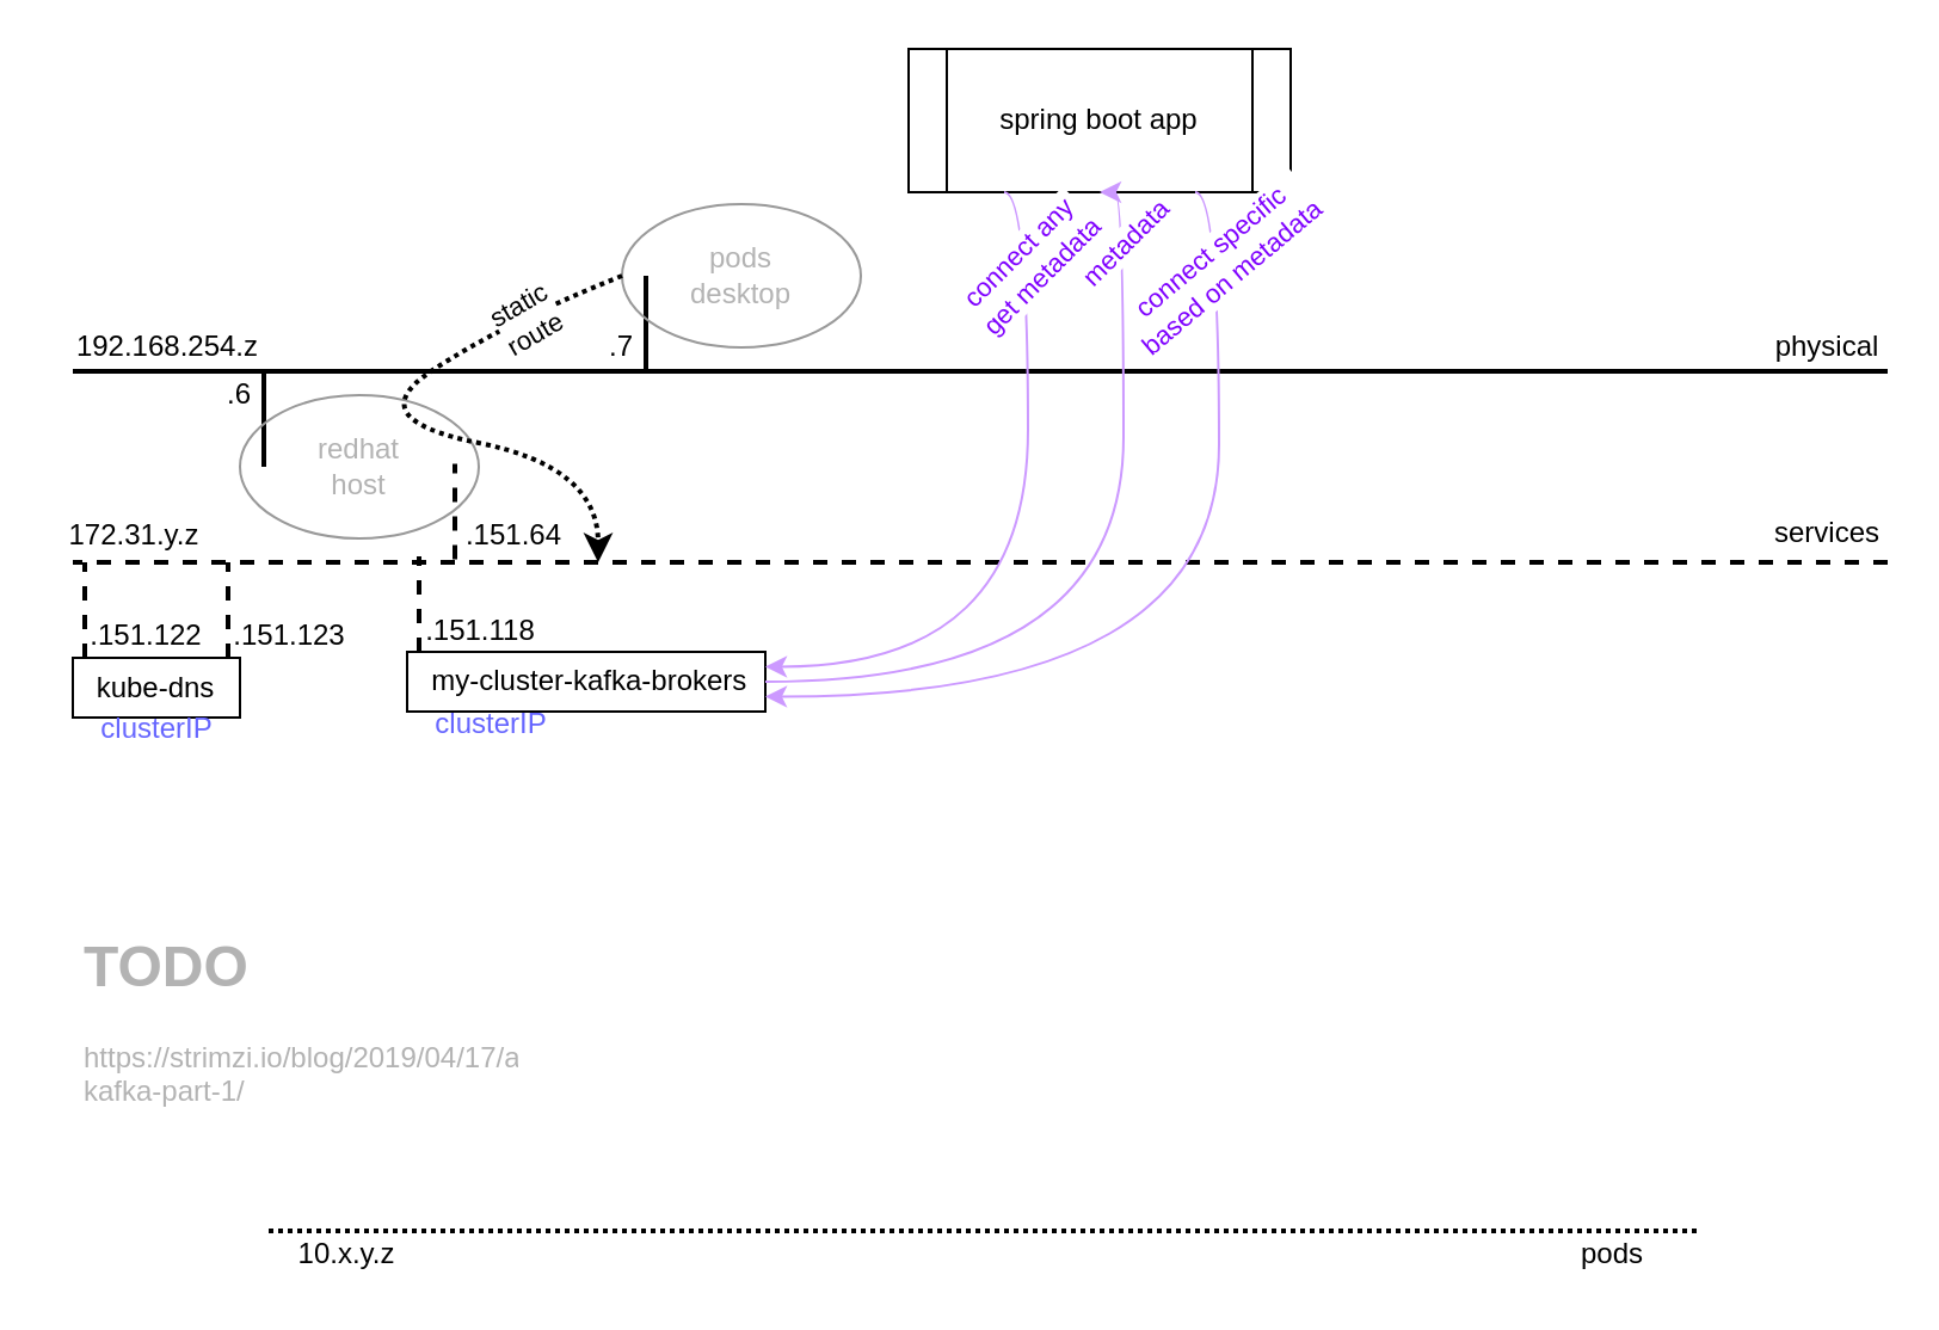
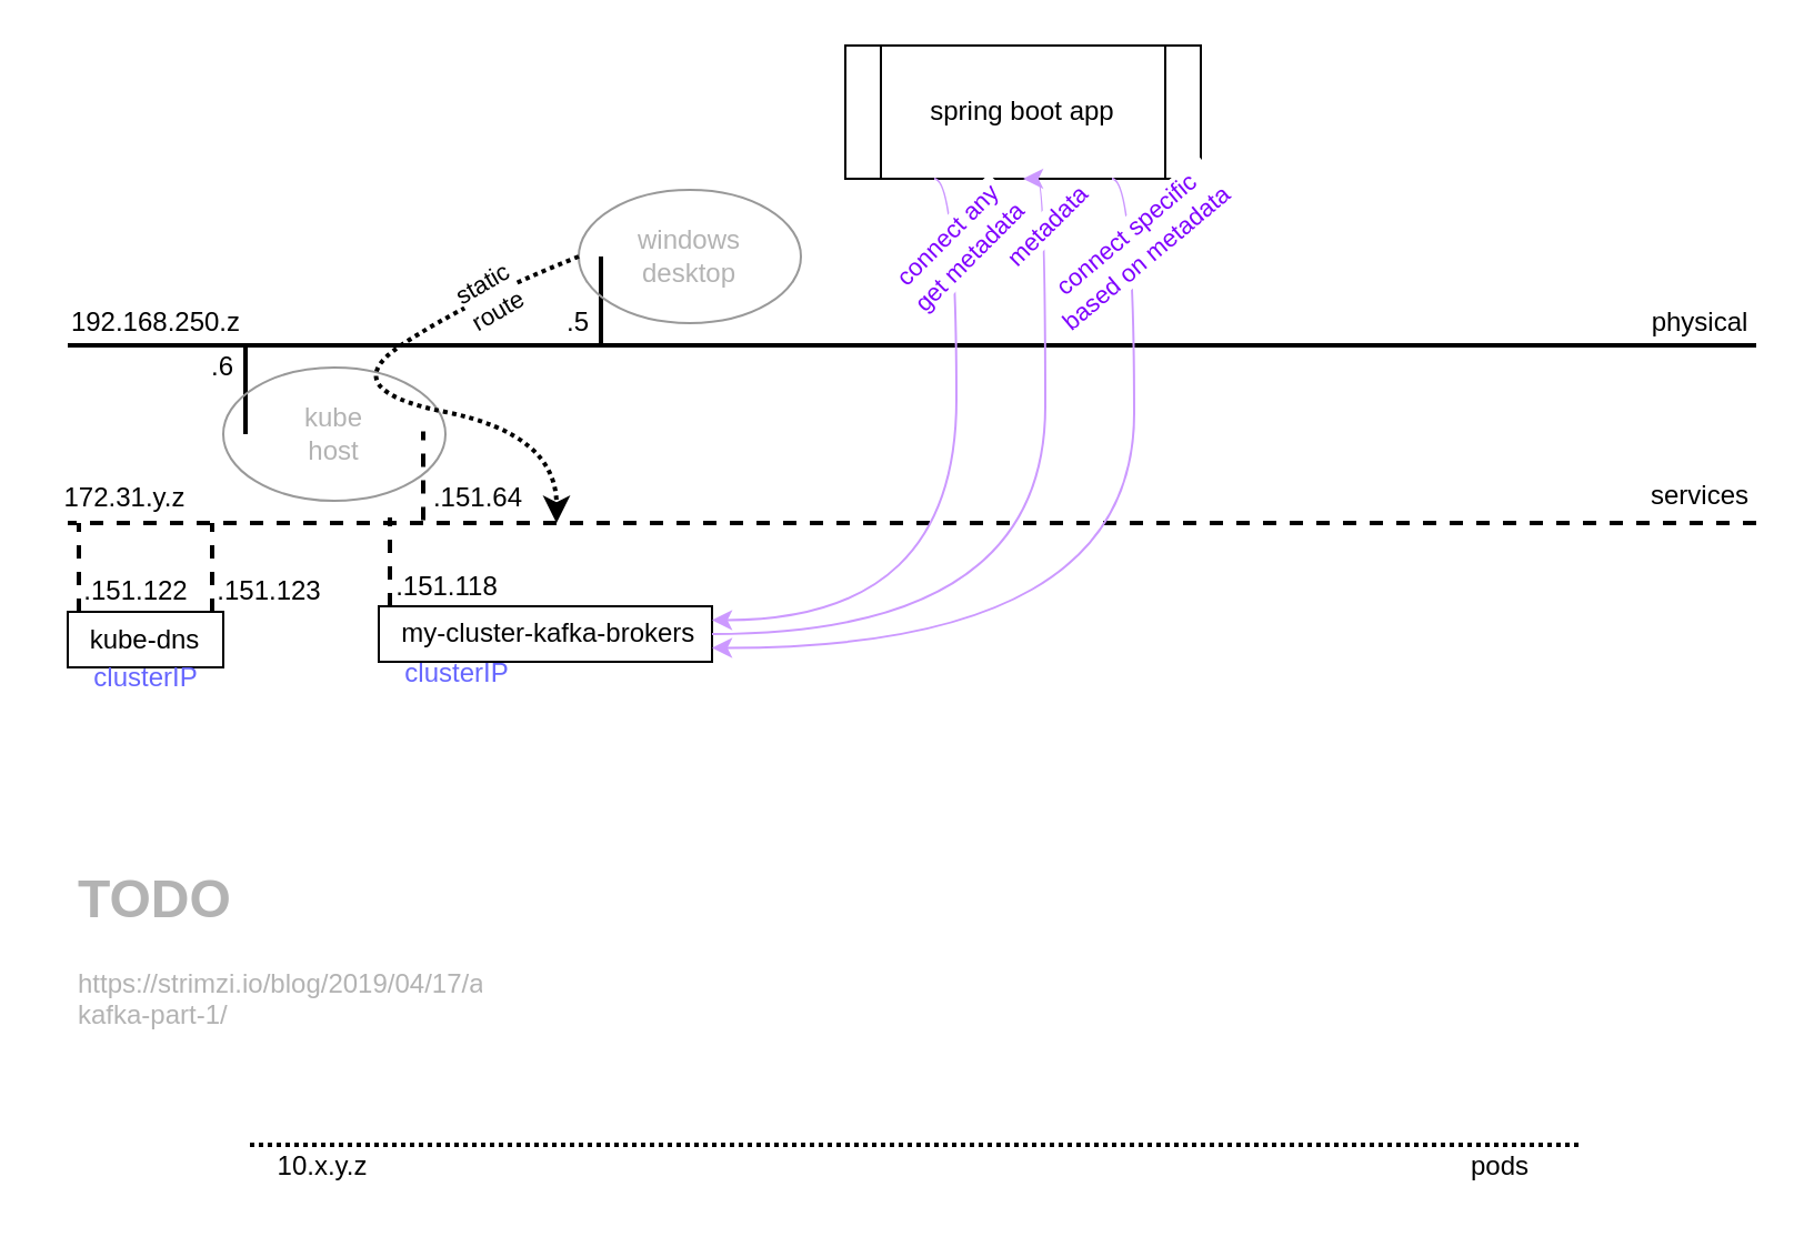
- <mxCell id="24" value="&lt;font color=&quot;#B3B3B3&quot;&gt;pods&lt;br&gt;desktop&lt;br&gt;&lt;/font&gt;" style="ellipse;whiteSpace=wrap;html=1;fontColor=default;strokeColor=#999999;fillColor=none;" parent="1" vertex="1"><mxGeometry x="260" y="85" width="100" height="60" as="geometry" /></mxCell>
+ <mxCell id="24" value="&lt;font color=&quot;#B3B3B3&quot;&gt;windows&lt;br&gt;desktop&lt;br&gt;&lt;/font&gt;" style="ellipse;whiteSpace=wrap;html=1;fontColor=default;strokeColor=#999999;fillColor=none;" parent="1" vertex="1"><mxGeometry x="260" y="85" width="100" height="60" as="geometry" /></mxCell>
- <mxCell id="3" value="192.168.254.z" style="text;html=1;strokeColor=none;fillColor=none;align=center;verticalAlign=middle;whiteSpace=wrap;rounded=0;" parent="1" vertex="1"><mxGeometry x="30" y="135" width="80" height="20" as="geometry" /></mxCell>
+ <mxCell id="3" value="192.168.250.z" style="text;html=1;strokeColor=none;fillColor=none;align=center;verticalAlign=middle;whiteSpace=wrap;rounded=0;" parent="1" vertex="1"><mxGeometry x="30" y="135" width="80" height="20" as="geometry" /></mxCell>
- <mxCell id="22" value=".7" style="text;html=1;strokeColor=none;fillColor=none;align=center;verticalAlign=middle;whiteSpace=wrap;rounded=0;" parent="1" vertex="1"><mxGeometry x="250" y="135" width="20" height="20" as="geometry" /></mxCell>
+ <mxCell id="22" value=".5" style="text;html=1;strokeColor=none;fillColor=none;align=center;verticalAlign=middle;whiteSpace=wrap;rounded=0;" parent="1" vertex="1"><mxGeometry x="250" y="135" width="20" height="20" as="geometry" /></mxCell>
- <mxCell id="21" value="&lt;font color=&quot;#B3B3B3&quot;&gt;redhat&lt;br&gt;host&lt;/font&gt;" style="ellipse;whiteSpace=wrap;html=1;fontColor=default;strokeColor=#999999;fillColor=none;" parent="1" vertex="1"><mxGeometry x="100" y="165" width="100" height="60" as="geometry" /></mxCell>
+ <mxCell id="21" value="&lt;font color=&quot;#B3B3B3&quot;&gt;kube&lt;br&gt;host&lt;/font&gt;" style="ellipse;whiteSpace=wrap;html=1;fontColor=default;strokeColor=#999999;fillColor=none;" parent="1" vertex="1"><mxGeometry x="100" y="165" width="100" height="60" as="geometry" /></mxCell>
